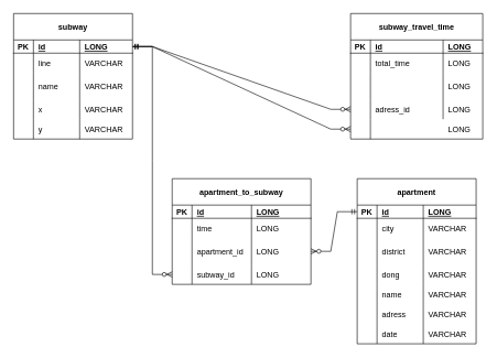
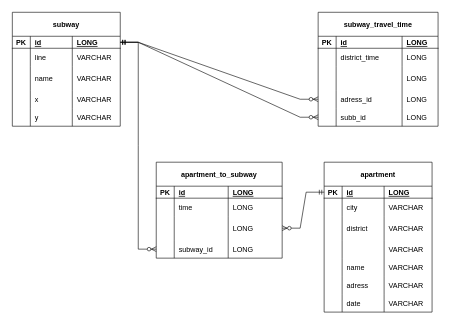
- <mxCell id="30" value="total_time" style="shape=partialRectangle;overflow=hidden;connectable=0;fillColor=none;top=0;left=0;bottom=0;right=0;align=left;spacingLeft=6;" parent="28" vertex="1"><mxGeometry x="30" width="110" height="30" as="geometry"><mxRectangle width="110" height="30" as="alternateBounds" /></mxGeometry></mxCell>
+ <mxCell id="30" value="district_time" style="shape=partialRectangle;overflow=hidden;connectable=0;fillColor=none;top=0;left=0;bottom=0;right=0;align=left;spacingLeft=6;" parent="28" vertex="1"><mxGeometry x="30" width="110" height="30" as="geometry"><mxRectangle width="110" height="30" as="alternateBounds" /></mxGeometry></mxCell>
+ <mxCell id="41" value="subb_id" style="shape=partialRectangle;overflow=hidden;connectable=0;fillColor=none;top=0;left=0;bottom=0;right=0;align=left;spacingLeft=6;" parent="39" vertex="1"><mxGeometry x="30" width="110" height="30" as="geometry"><mxRectangle width="110" height="30" as="alternateBounds" /></mxGeometry></mxCell>
- <mxCell id="84" value="apartment_id" style="shape=partialRectangle;overflow=hidden;connectable=0;fillColor=none;top=0;left=0;bottom=0;right=0;align=left;spacingLeft=6;" parent="82" vertex="1"><mxGeometry x="30" width="90" height="40" as="geometry"><mxRectangle width="90" height="40" as="alternateBounds" /></mxGeometry></mxCell>
- <mxCell id="59" value="dong" style="shape=partialRectangle;overflow=hidden;connectable=0;fillColor=none;top=0;left=0;bottom=0;right=0;align=left;spacingLeft=6;" parent="57" vertex="1"><mxGeometry x="30" width="70" height="30" as="geometry"><mxRectangle width="70" height="30" as="alternateBounds" /></mxGeometry></mxCell>
